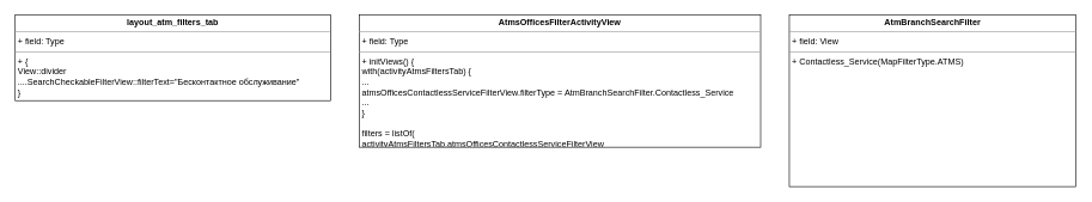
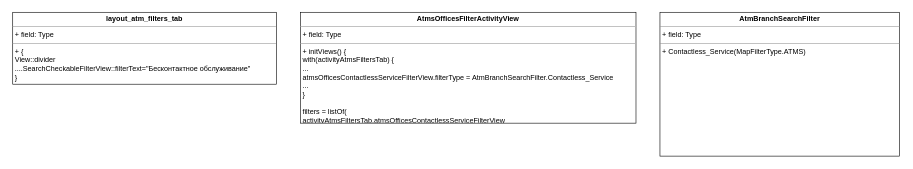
- <mxCell id="4" value="&lt;p style=&quot;margin:0px;margin-top:4px;text-align:center;&quot;&gt;&lt;b&gt;AtmBranchSearchFilter&lt;/b&gt;&lt;/p&gt;&lt;hr size=&quot;1&quot;&gt;&lt;p style=&quot;margin:0px;margin-left:4px;&quot;&gt;+ field: View&lt;/p&gt;&lt;hr size=&quot;1&quot;&gt;&lt;p style=&quot;margin:0px;margin-left:4px;&quot;&gt;+ Contactless_Service(MapFilterType.ATMS)&lt;/p&gt;" style="verticalAlign=top;align=left;overflow=fill;fontSize=12;fontFamily=Helvetica;html=1;" vertex="1" parent="1"><mxGeometry x="1100" y="20" width="400" height="240" as="geometry" /></mxCell>
+ <mxCell id="4" value="&lt;p style=&quot;margin:0px;margin-top:4px;text-align:center;&quot;&gt;&lt;b&gt;AtmBranchSearchFilter&lt;/b&gt;&lt;/p&gt;&lt;hr size=&quot;1&quot;&gt;&lt;p style=&quot;margin:0px;margin-left:4px;&quot;&gt;+ field: Type&lt;/p&gt;&lt;hr size=&quot;1&quot;&gt;&lt;p style=&quot;margin:0px;margin-left:4px;&quot;&gt;+ Contactless_Service(MapFilterType.ATMS)&lt;/p&gt;" style="verticalAlign=top;align=left;overflow=fill;fontSize=12;fontFamily=Helvetica;html=1;" vertex="1" parent="1"><mxGeometry x="1100" y="20" width="400" height="240" as="geometry" /></mxCell>
